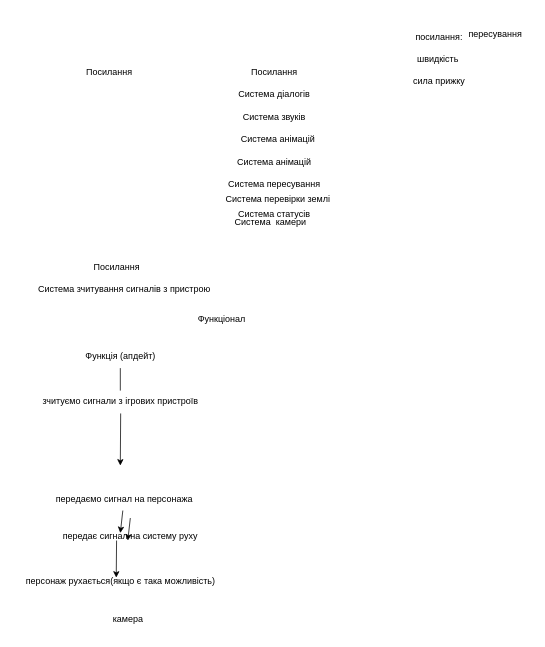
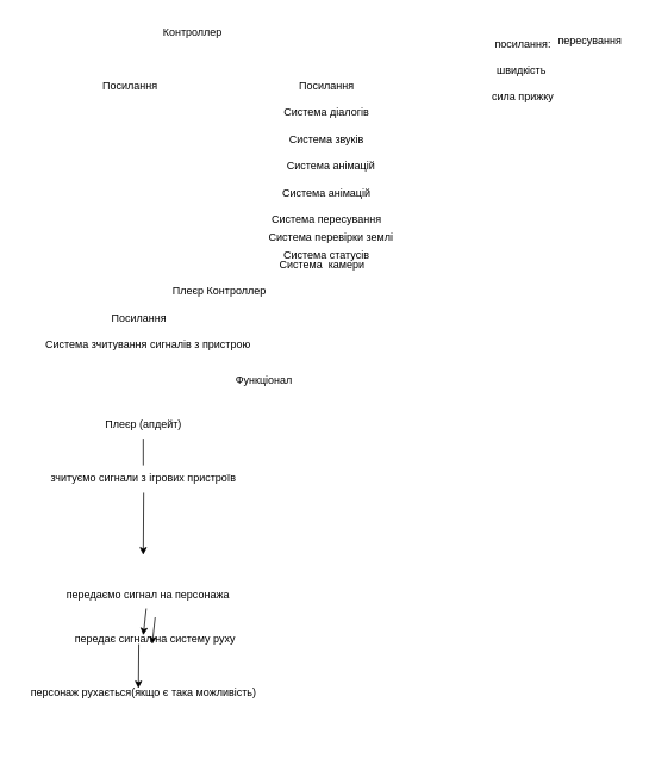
+ <mxCell id="2" value="Контроллер" style="text;html=1;resizable=0;autosize=1;align=center;verticalAlign=middle;points=[];fillColor=none;strokeColor=none;rounded=0;" parent="1" vertex="1"><mxGeometry x="170" y="20" width="90" height="30" as="geometry" /></mxCell>
+ <mxCell id="12" value="Плеєр Контроллер" style="text;html=1;resizable=0;autosize=1;align=center;verticalAlign=middle;points=[];fillColor=none;strokeColor=none;rounded=0;" parent="1" vertex="1"><mxGeometry x="180" y="310" width="130" height="30" as="geometry" /></mxCell>
- <mxCell id="16" value="Функція (апдейт)" style="text;html=1;resizable=0;autosize=1;align=center;verticalAlign=middle;points=[];fillColor=none;strokeColor=none;rounded=0;" parent="1" vertex="1"><mxGeometry x="100" y="460" width="120" height="30" as="geometry" /></mxCell>
+ <mxCell id="16" value="Плеєр (апдейт)" style="text;html=1;resizable=0;autosize=1;align=center;verticalAlign=middle;points=[];fillColor=none;strokeColor=none;rounded=0;" parent="1" vertex="1"><mxGeometry x="100" y="460" width="120" height="30" as="geometry" /></mxCell>
- <mxCell id="28" value="камера" style="text;html=1;resizable=0;autosize=1;align=center;verticalAlign=middle;points=[];fillColor=none;strokeColor=none;rounded=0;" parent="1" vertex="1"><mxGeometry x="140" y="810" width="60" height="30" as="geometry" /></mxCell>
